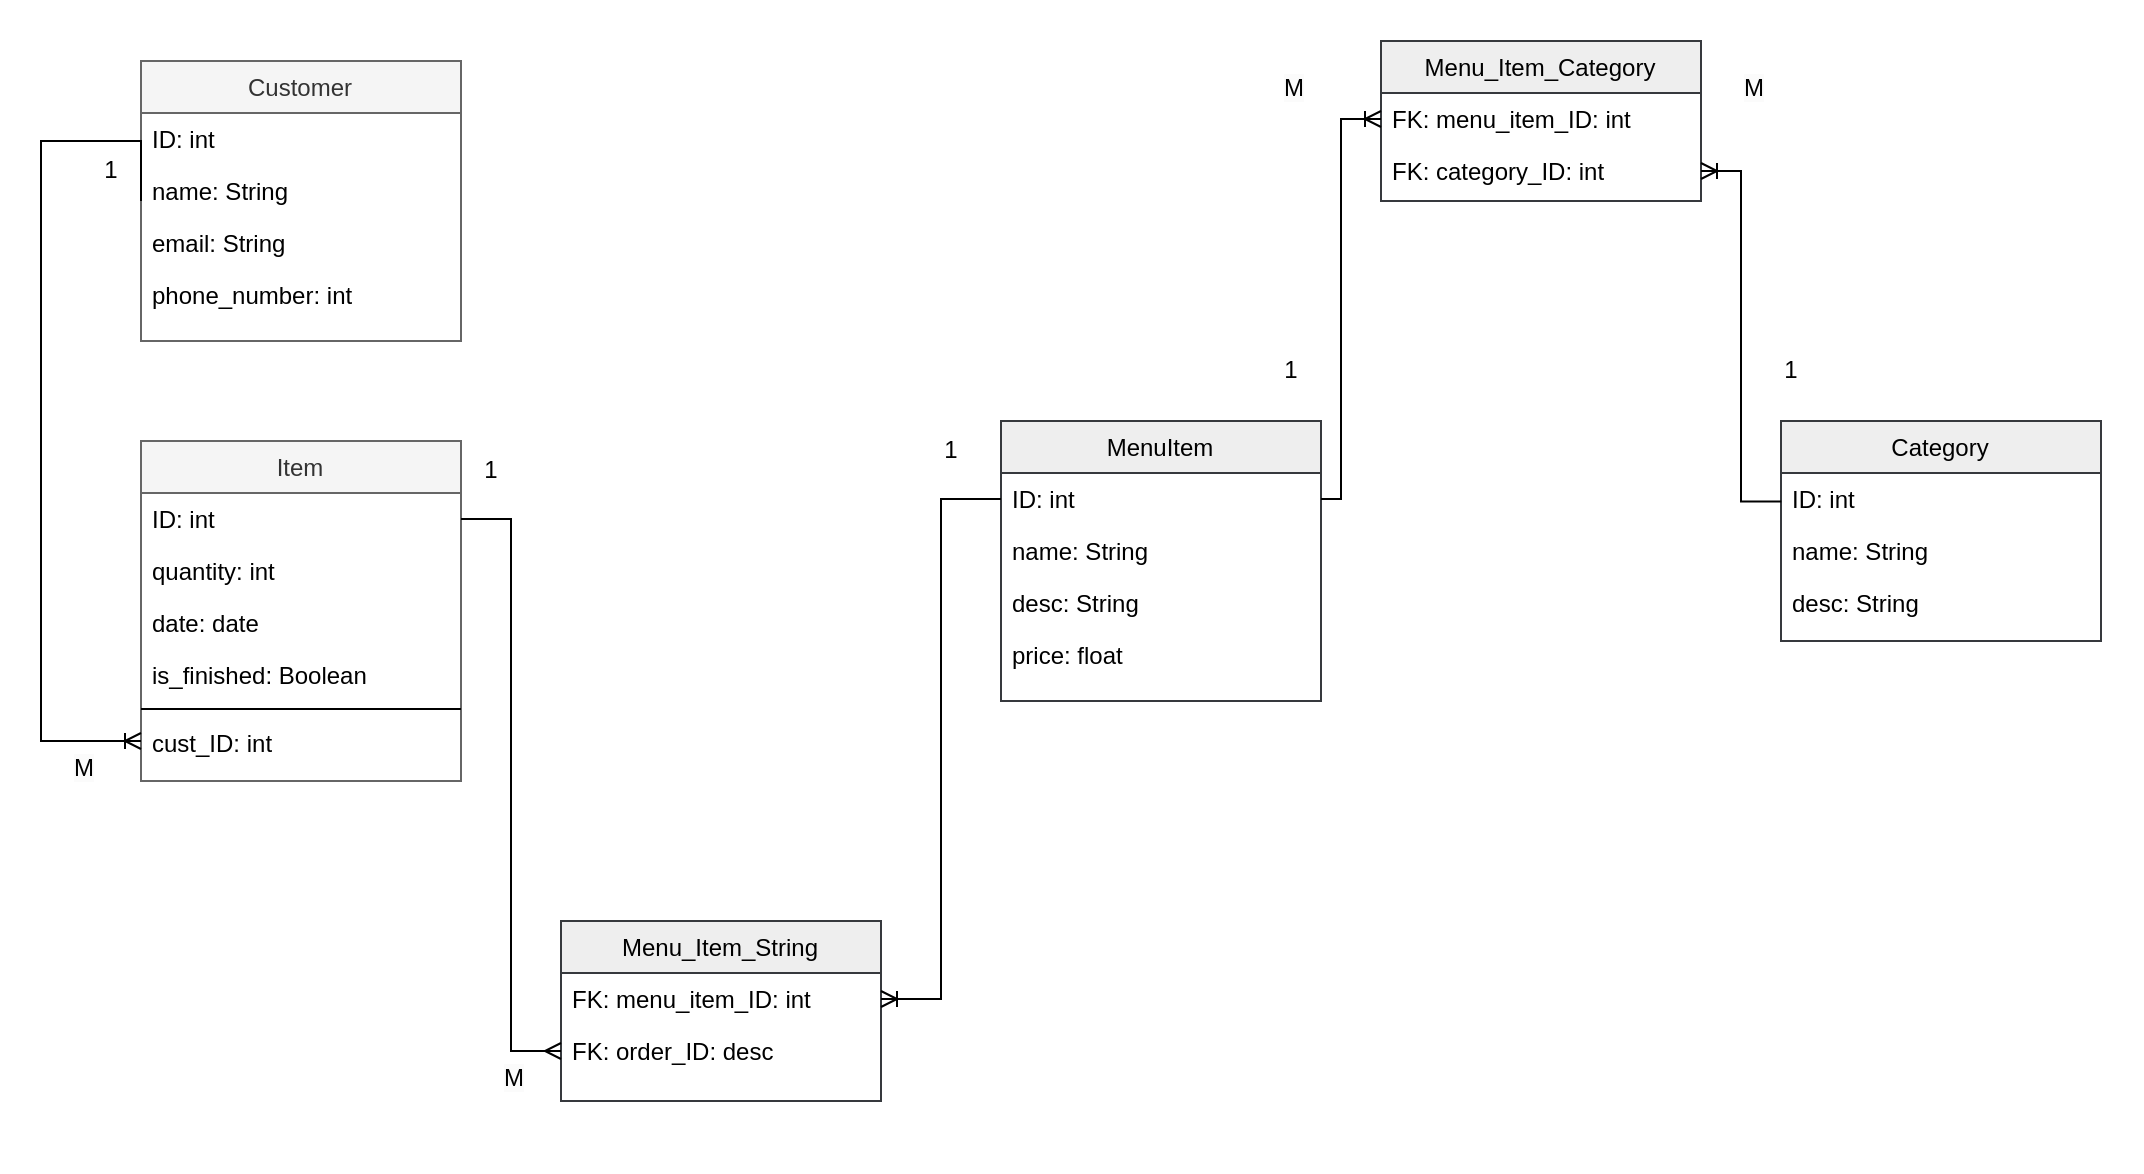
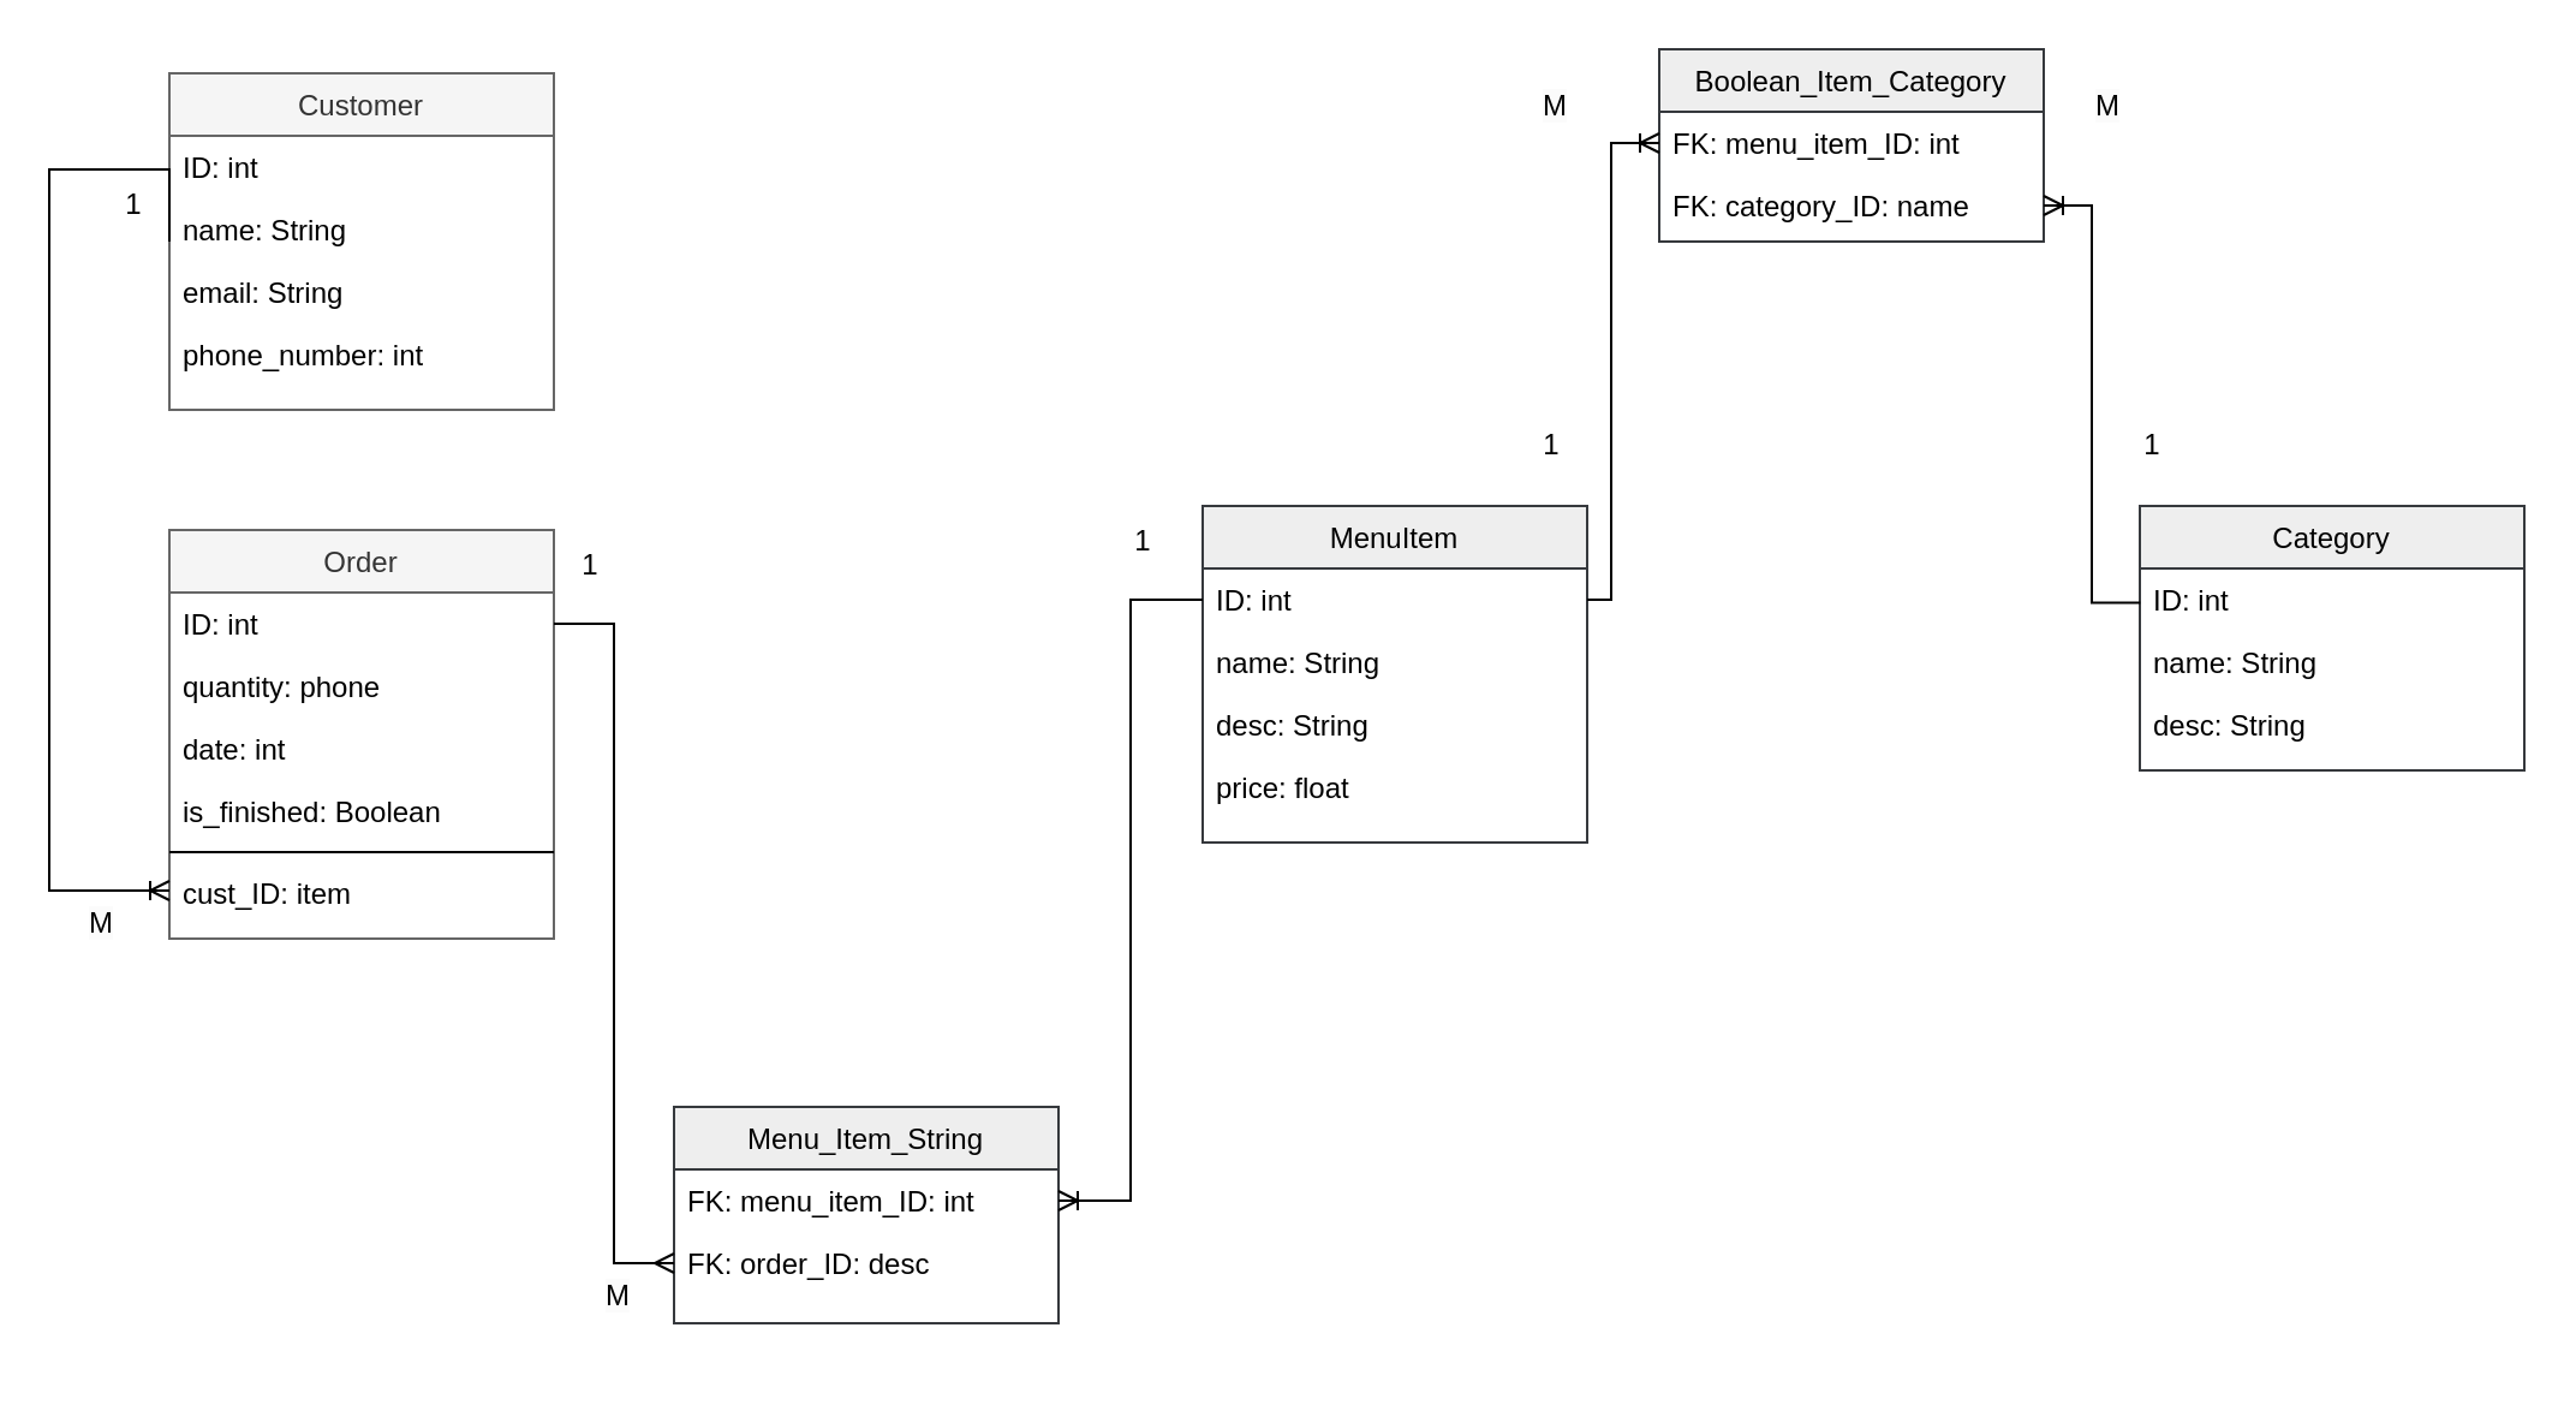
- <mxCell id="25" value="Menu_Item_Category" style="swimlane;fontStyle=0;align=center;verticalAlign=top;childLayout=stackLayout;horizontal=1;startSize=26;horizontalStack=0;resizeParent=1;resizeLast=0;collapsible=1;marginBottom=0;rounded=0;shadow=0;strokeWidth=1;fillColor=#eeeeee;strokeColor=#36393d;" vertex="1" parent="1"><mxGeometry x="690" y="20" width="160" height="80" as="geometry"><mxRectangle x="130" y="380" width="160" height="26" as="alternateBounds" /></mxGeometry></mxCell>
+ <mxCell id="25" value="Boolean_Item_Category" style="swimlane;fontStyle=0;align=center;verticalAlign=top;childLayout=stackLayout;horizontal=1;startSize=26;horizontalStack=0;resizeParent=1;resizeLast=0;collapsible=1;marginBottom=0;rounded=0;shadow=0;strokeWidth=1;fillColor=#eeeeee;strokeColor=#36393d;" vertex="1" parent="1"><mxGeometry x="690" y="20" width="160" height="80" as="geometry"><mxRectangle x="130" y="380" width="160" height="26" as="alternateBounds" /></mxGeometry></mxCell>
- <mxCell id="27" value="FK: category_ID: int" style="text;align=left;verticalAlign=top;spacingLeft=4;spacingRight=4;overflow=hidden;rotatable=0;points=[[0,0.5],[1,0.5]];portConstraint=eastwest;rounded=0;shadow=0;html=0;" vertex="1" parent="25"><mxGeometry y="52" width="160" height="26" as="geometry" /></mxCell>
+ <mxCell id="27" value="FK: category_ID: name" style="text;align=left;verticalAlign=top;spacingLeft=4;spacingRight=4;overflow=hidden;rotatable=0;points=[[0,0.5],[1,0.5]];portConstraint=eastwest;rounded=0;shadow=0;html=0;" vertex="1" parent="25"><mxGeometry y="52" width="160" height="26" as="geometry" /></mxCell>
- <mxCell id="12" value="Item" style="swimlane;fontStyle=0;align=center;verticalAlign=top;childLayout=stackLayout;horizontal=1;startSize=26;horizontalStack=0;resizeParent=1;resizeLast=0;collapsible=1;marginBottom=0;rounded=0;shadow=0;strokeWidth=1;fillColor=#f5f5f5;fontColor=#333333;strokeColor=#666666;" parent="1" vertex="1"><mxGeometry x="70" y="220" width="160" height="170" as="geometry"><mxRectangle x="550" y="140" width="160" height="26" as="alternateBounds" /></mxGeometry></mxCell>
+ <mxCell id="12" value="Order" style="swimlane;fontStyle=0;align=center;verticalAlign=top;childLayout=stackLayout;horizontal=1;startSize=26;horizontalStack=0;resizeParent=1;resizeLast=0;collapsible=1;marginBottom=0;rounded=0;shadow=0;strokeWidth=1;fillColor=#f5f5f5;fontColor=#333333;strokeColor=#666666;" parent="1" vertex="1"><mxGeometry x="70" y="220" width="160" height="170" as="geometry"><mxRectangle x="550" y="140" width="160" height="26" as="alternateBounds" /></mxGeometry></mxCell>
- <mxCell id="14" value="quantity: int" style="text;align=left;verticalAlign=top;spacingLeft=4;spacingRight=4;overflow=hidden;rotatable=0;points=[[0,0.5],[1,0.5]];portConstraint=eastwest;" parent="12" vertex="1"><mxGeometry y="52" width="160" height="26" as="geometry" /></mxCell>
+ <mxCell id="14" value="quantity: phone" style="text;align=left;verticalAlign=top;spacingLeft=4;spacingRight=4;overflow=hidden;rotatable=0;points=[[0,0.5],[1,0.5]];portConstraint=eastwest;" parent="12" vertex="1"><mxGeometry y="52" width="160" height="26" as="geometry" /></mxCell>
- <mxCell id="15" value="date: date" style="text;align=left;verticalAlign=top;spacingLeft=4;spacingRight=4;overflow=hidden;rotatable=0;points=[[0,0.5],[1,0.5]];portConstraint=eastwest;" parent="12" vertex="1"><mxGeometry y="78" width="160" height="26" as="geometry" /></mxCell>
+ <mxCell id="15" value="date: int" style="text;align=left;verticalAlign=top;spacingLeft=4;spacingRight=4;overflow=hidden;rotatable=0;points=[[0,0.5],[1,0.5]];portConstraint=eastwest;" parent="12" vertex="1"><mxGeometry y="78" width="160" height="26" as="geometry" /></mxCell>
- <mxCell id="18" value="cust_ID: int" style="text;align=left;verticalAlign=top;spacingLeft=4;spacingRight=4;overflow=hidden;rotatable=0;points=[[0,0.5],[1,0.5]];portConstraint=eastwest;rounded=0;shadow=0;html=0;" parent="12" vertex="1"><mxGeometry y="138" width="160" height="26" as="geometry" /></mxCell>
+ <mxCell id="18" value="cust_ID: item" style="text;align=left;verticalAlign=top;spacingLeft=4;spacingRight=4;overflow=hidden;rotatable=0;points=[[0,0.5],[1,0.5]];portConstraint=eastwest;rounded=0;shadow=0;html=0;" parent="12" vertex="1"><mxGeometry y="138" width="160" height="26" as="geometry" /></mxCell>
